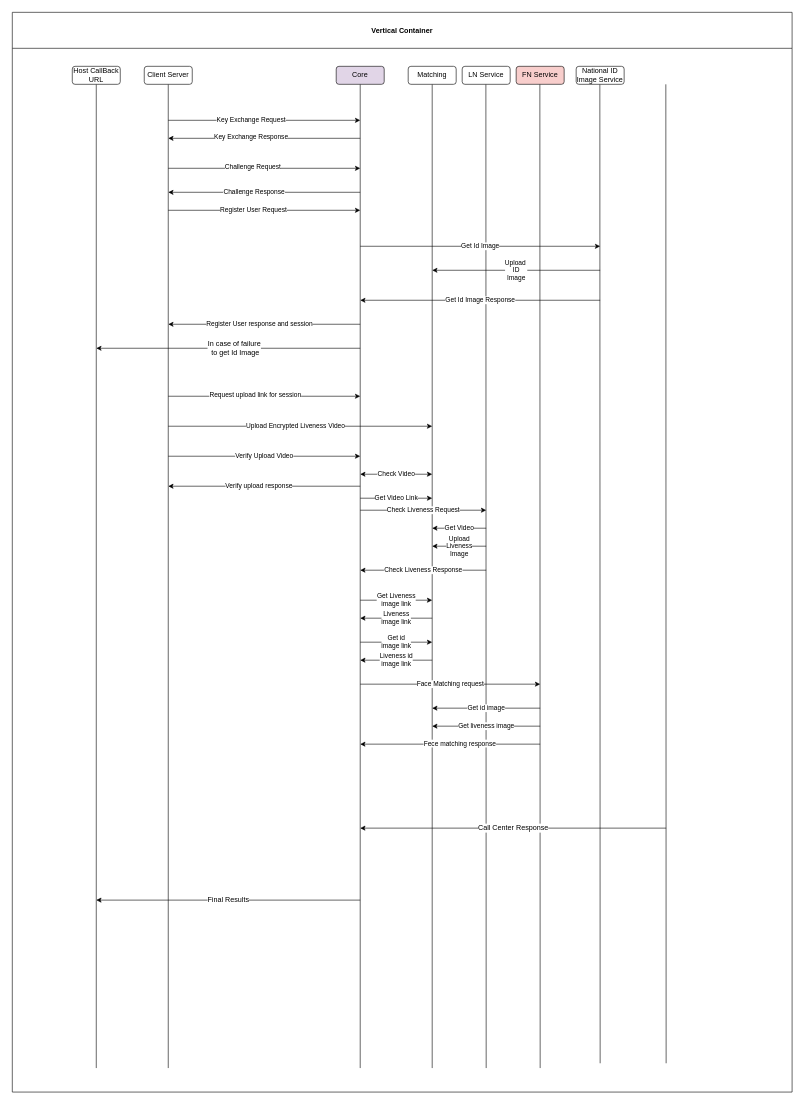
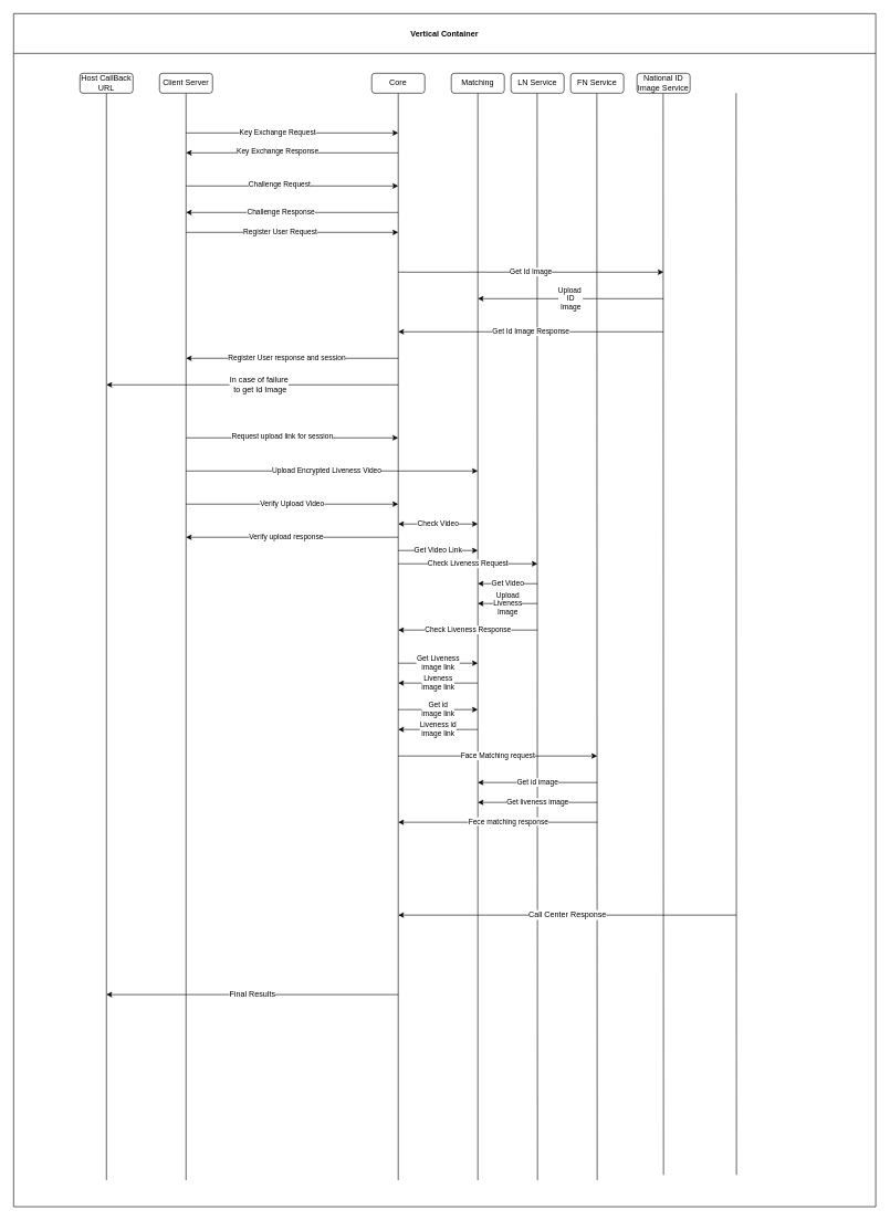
- <mxCell id="20" value="Core" style="rounded=1;whiteSpace=wrap;html=1;fillColor=#e1d5e7;" vertex="1" parent="1"><mxGeometry x="560" y="110" width="80" height="30" as="geometry" /></mxCell>
+ <mxCell id="20" value="Core" style="rounded=1;whiteSpace=wrap;html=1;" vertex="1" parent="1"><mxGeometry x="560" y="110" width="80" height="30" as="geometry" /></mxCell>
- <mxCell id="29" value="FN Service" style="rounded=1;whiteSpace=wrap;html=1;fillColor=#f8cecc;" vertex="1" parent="1"><mxGeometry x="860" y="110" width="80" height="30" as="geometry" /></mxCell>
+ <mxCell id="29" value="FN Service" style="rounded=1;whiteSpace=wrap;html=1;" vertex="1" parent="1"><mxGeometry x="860" y="110" width="80" height="30" as="geometry" /></mxCell>
